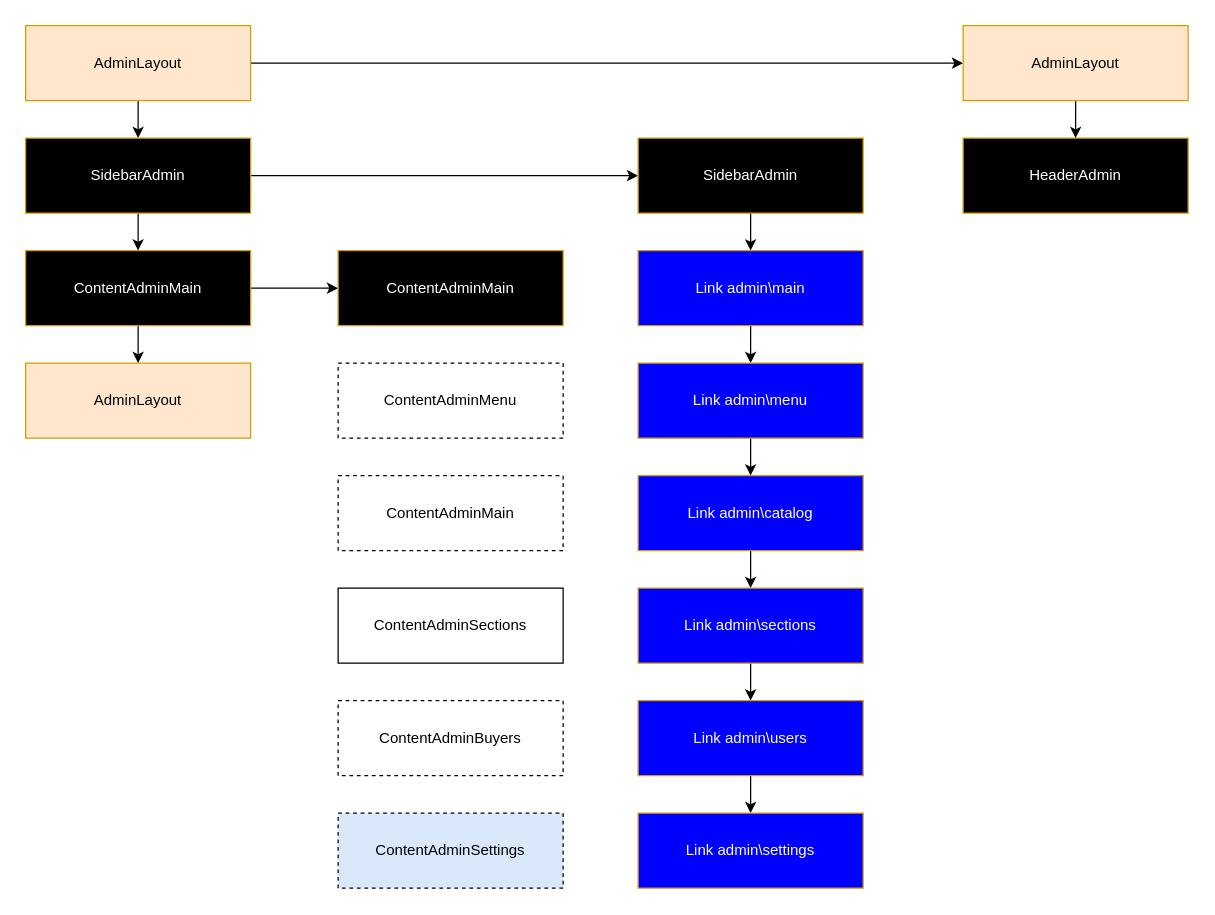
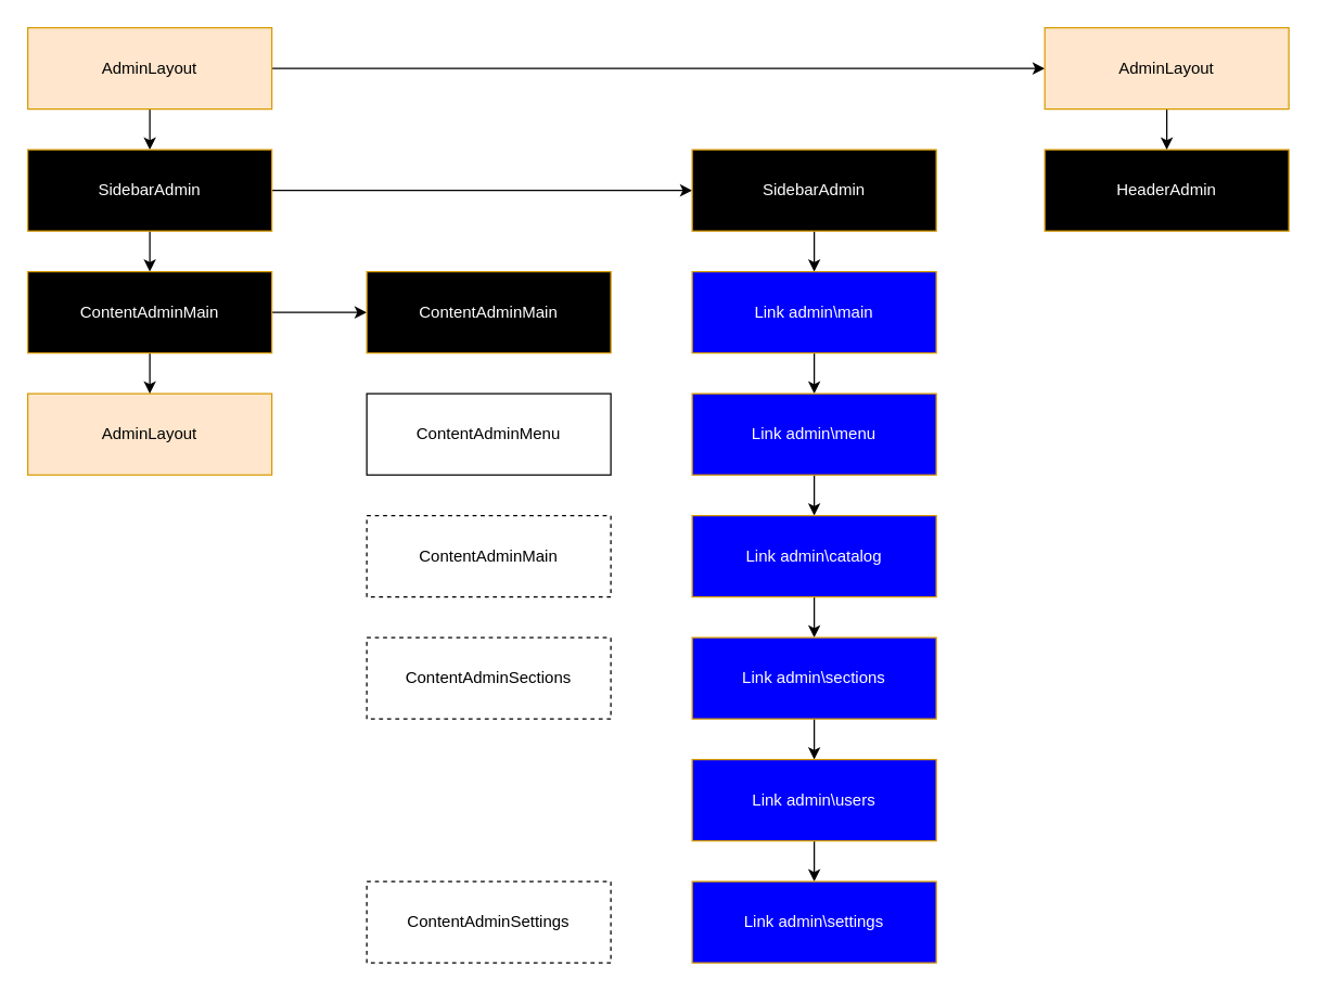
- <mxCell id="30" value="ContentAdminMenu" style="rounded=0;whiteSpace=wrap;html=1;fillColor=#FFFFFF;strokeColor=#000000;fontColor=#000000;fillStyle=auto;dashed=1;" vertex="1" parent="1"><mxGeometry x="270" y="290" width="180" height="60" as="geometry" /></mxCell>
+ <mxCell id="30" value="ContentAdminMenu" style="rounded=0;whiteSpace=wrap;html=1;fillColor=#FFFFFF;strokeColor=#000000;fontColor=#000000;fillStyle=auto;dashed=0;" vertex="1" parent="1"><mxGeometry x="270" y="290" width="180" height="60" as="geometry" /></mxCell>
- <mxCell id="32" value="ContentAdminSections" style="rounded=0;whiteSpace=wrap;html=1;fillColor=#FFFFFF;strokeColor=#000000;fontColor=#000000;fillStyle=auto;dashed=0;" vertex="1" parent="1"><mxGeometry x="270" y="470" width="180" height="60" as="geometry" /></mxCell>
+ <mxCell id="32" value="ContentAdminSections" style="rounded=0;whiteSpace=wrap;html=1;fillColor=#FFFFFF;strokeColor=#000000;fontColor=#000000;fillStyle=auto;dashed=1;" vertex="1" parent="1"><mxGeometry x="270" y="470" width="180" height="60" as="geometry" /></mxCell>
- <mxCell id="33" value="ContentAdminBuyers" style="rounded=0;whiteSpace=wrap;html=1;fillColor=#FFFFFF;strokeColor=#000000;fontColor=#000000;fillStyle=auto;dashed=1;" vertex="1" parent="1"><mxGeometry x="270" y="560" width="180" height="60" as="geometry" /></mxCell>
- <mxCell id="34" value="ContentAdminSettings" style="rounded=0;whiteSpace=wrap;html=1;fillColor=#dae8fc;strokeColor=#000000;fontColor=#000000;fillStyle=auto;dashed=1;" vertex="1" parent="1"><mxGeometry x="270" y="650" width="180" height="60" as="geometry" /></mxCell>
+ <mxCell id="34" value="ContentAdminSettings" style="rounded=0;whiteSpace=wrap;html=1;fillColor=#FFFFFF;strokeColor=#000000;fontColor=#000000;fillStyle=auto;dashed=1;" vertex="1" parent="1"><mxGeometry x="270" y="650" width="180" height="60" as="geometry" /></mxCell>
